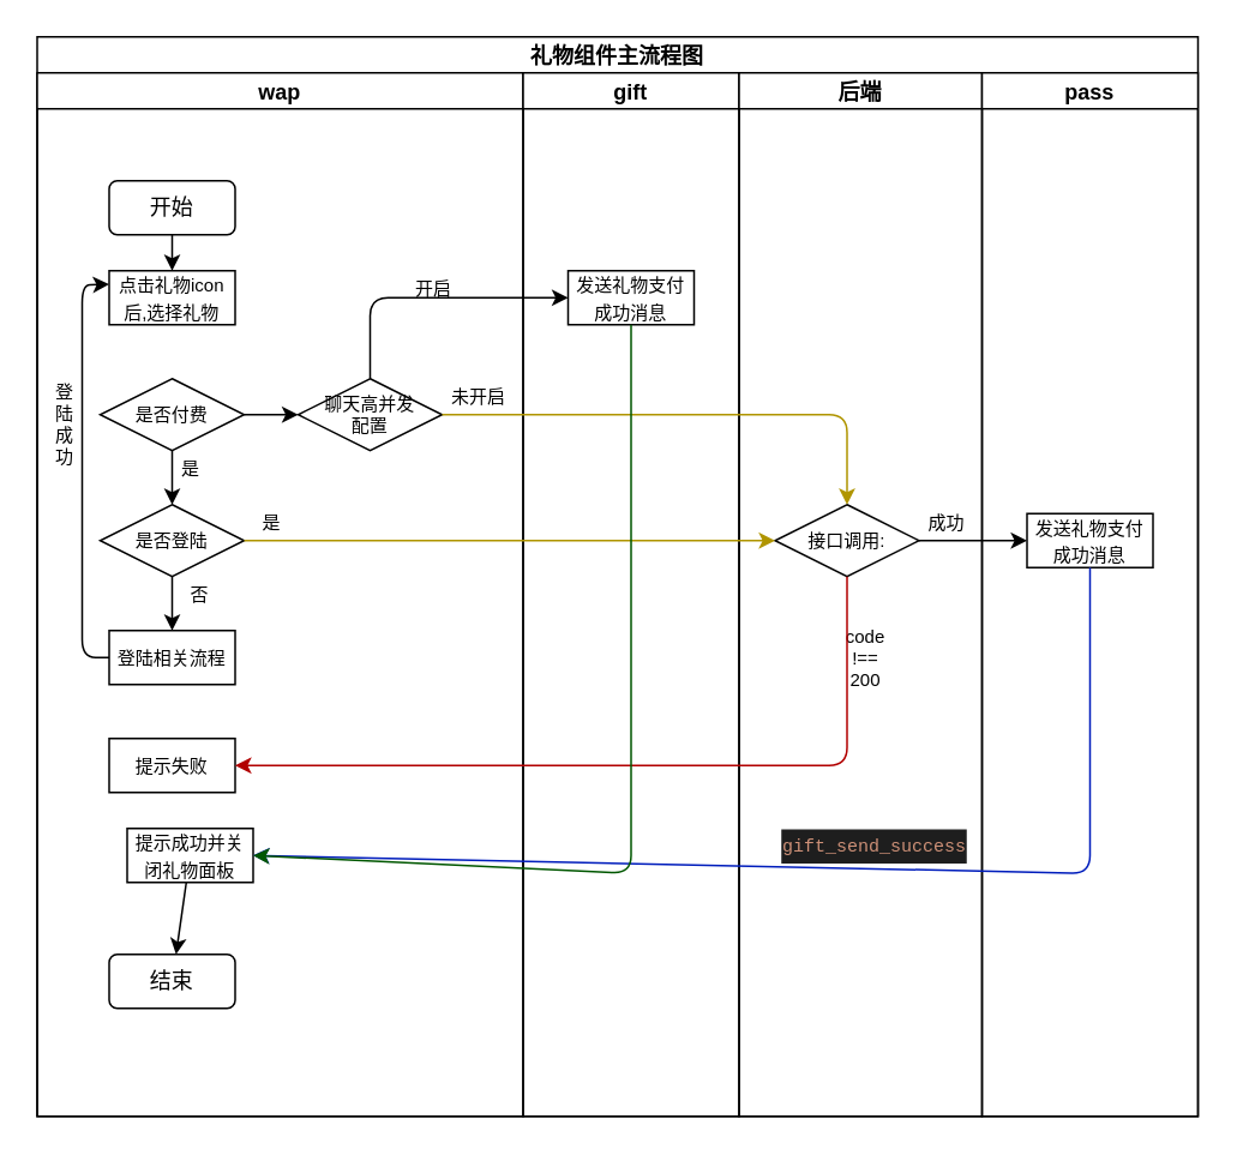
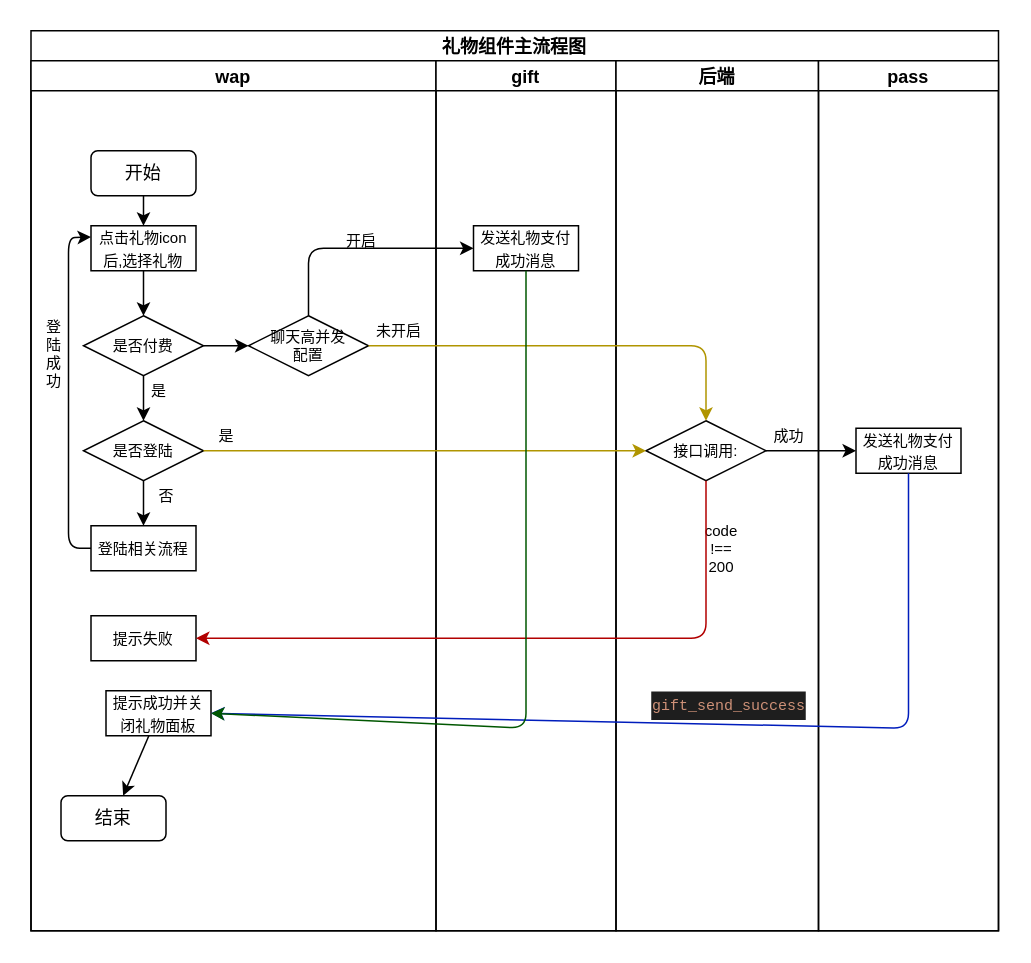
+ <mxCell id="6" value="" style="edgeStyle=none;html=1;fontSize=10;" edge="1" parent="3" source="7" target="10"><mxGeometry relative="1" as="geometry" /></mxCell>
- <mxCell id="21" value="结束" style="rounded=1;whiteSpace=wrap;html=1;" vertex="1" parent="3"><mxGeometry x="40" y="490" width="70" height="30" as="geometry" /></mxCell>
+ <mxCell id="21" value="结束" style="rounded=1;whiteSpace=wrap;html=1;" vertex="1" parent="3"><mxGeometry x="20" y="490" width="70" height="30" as="geometry" /></mxCell>
